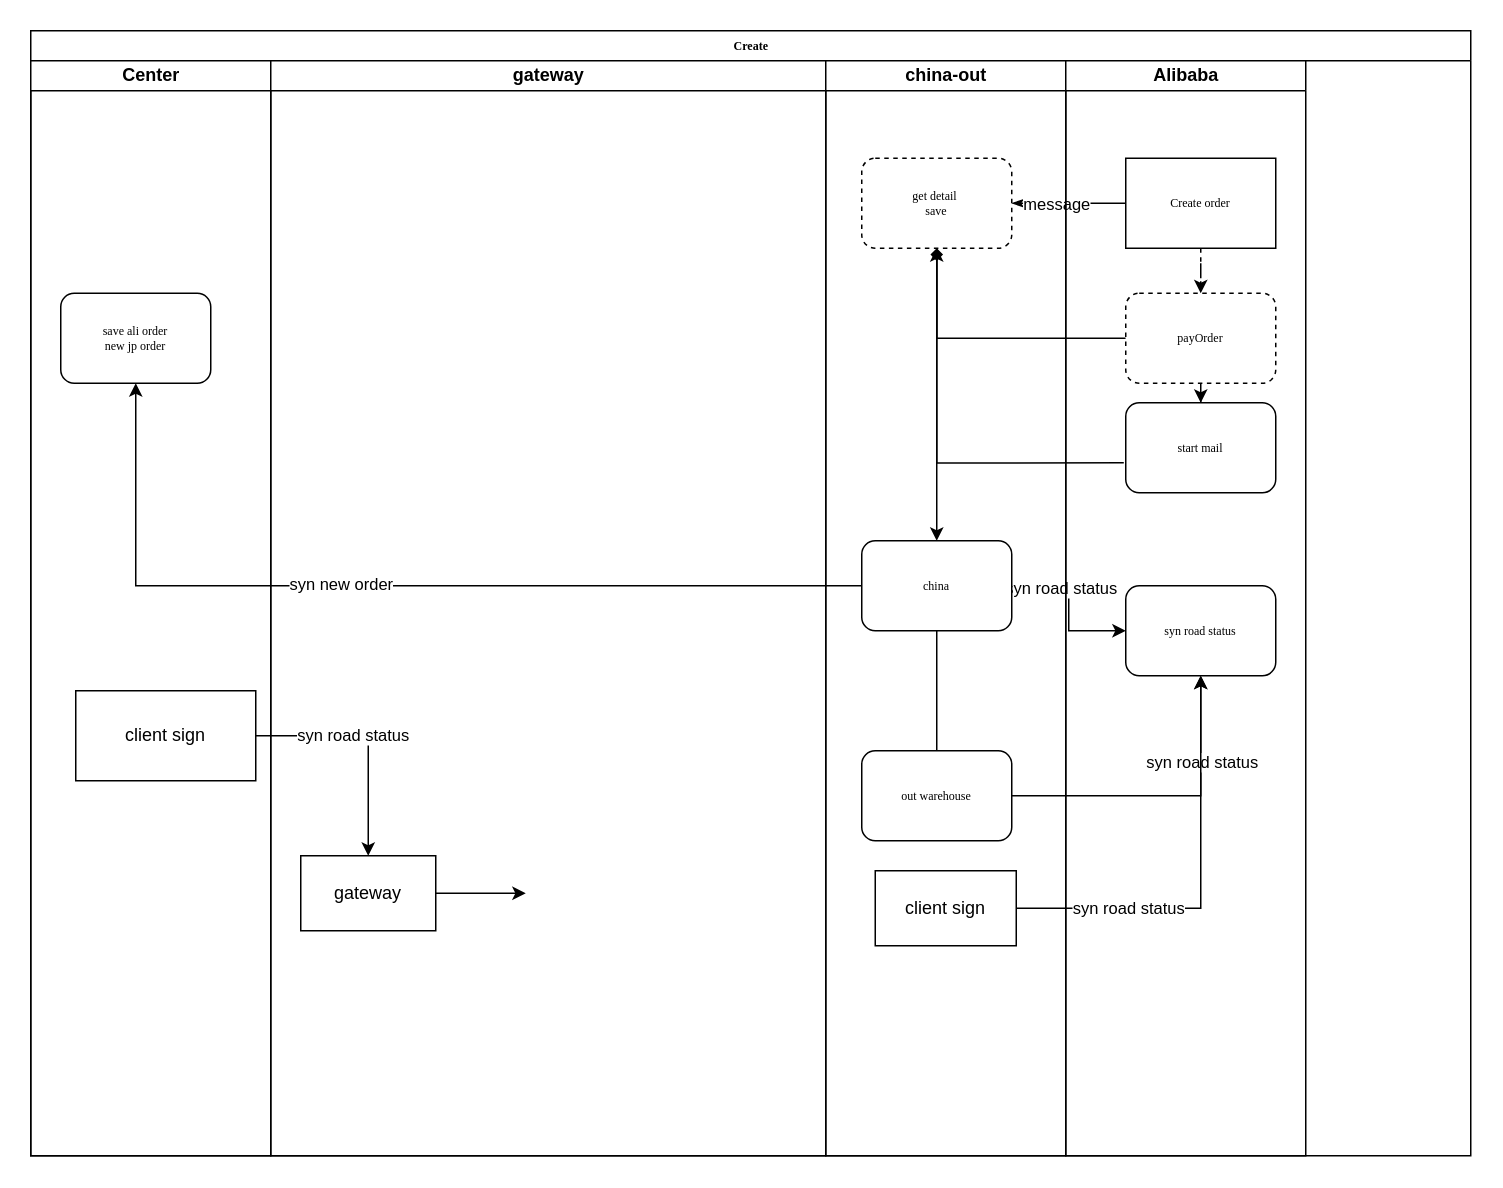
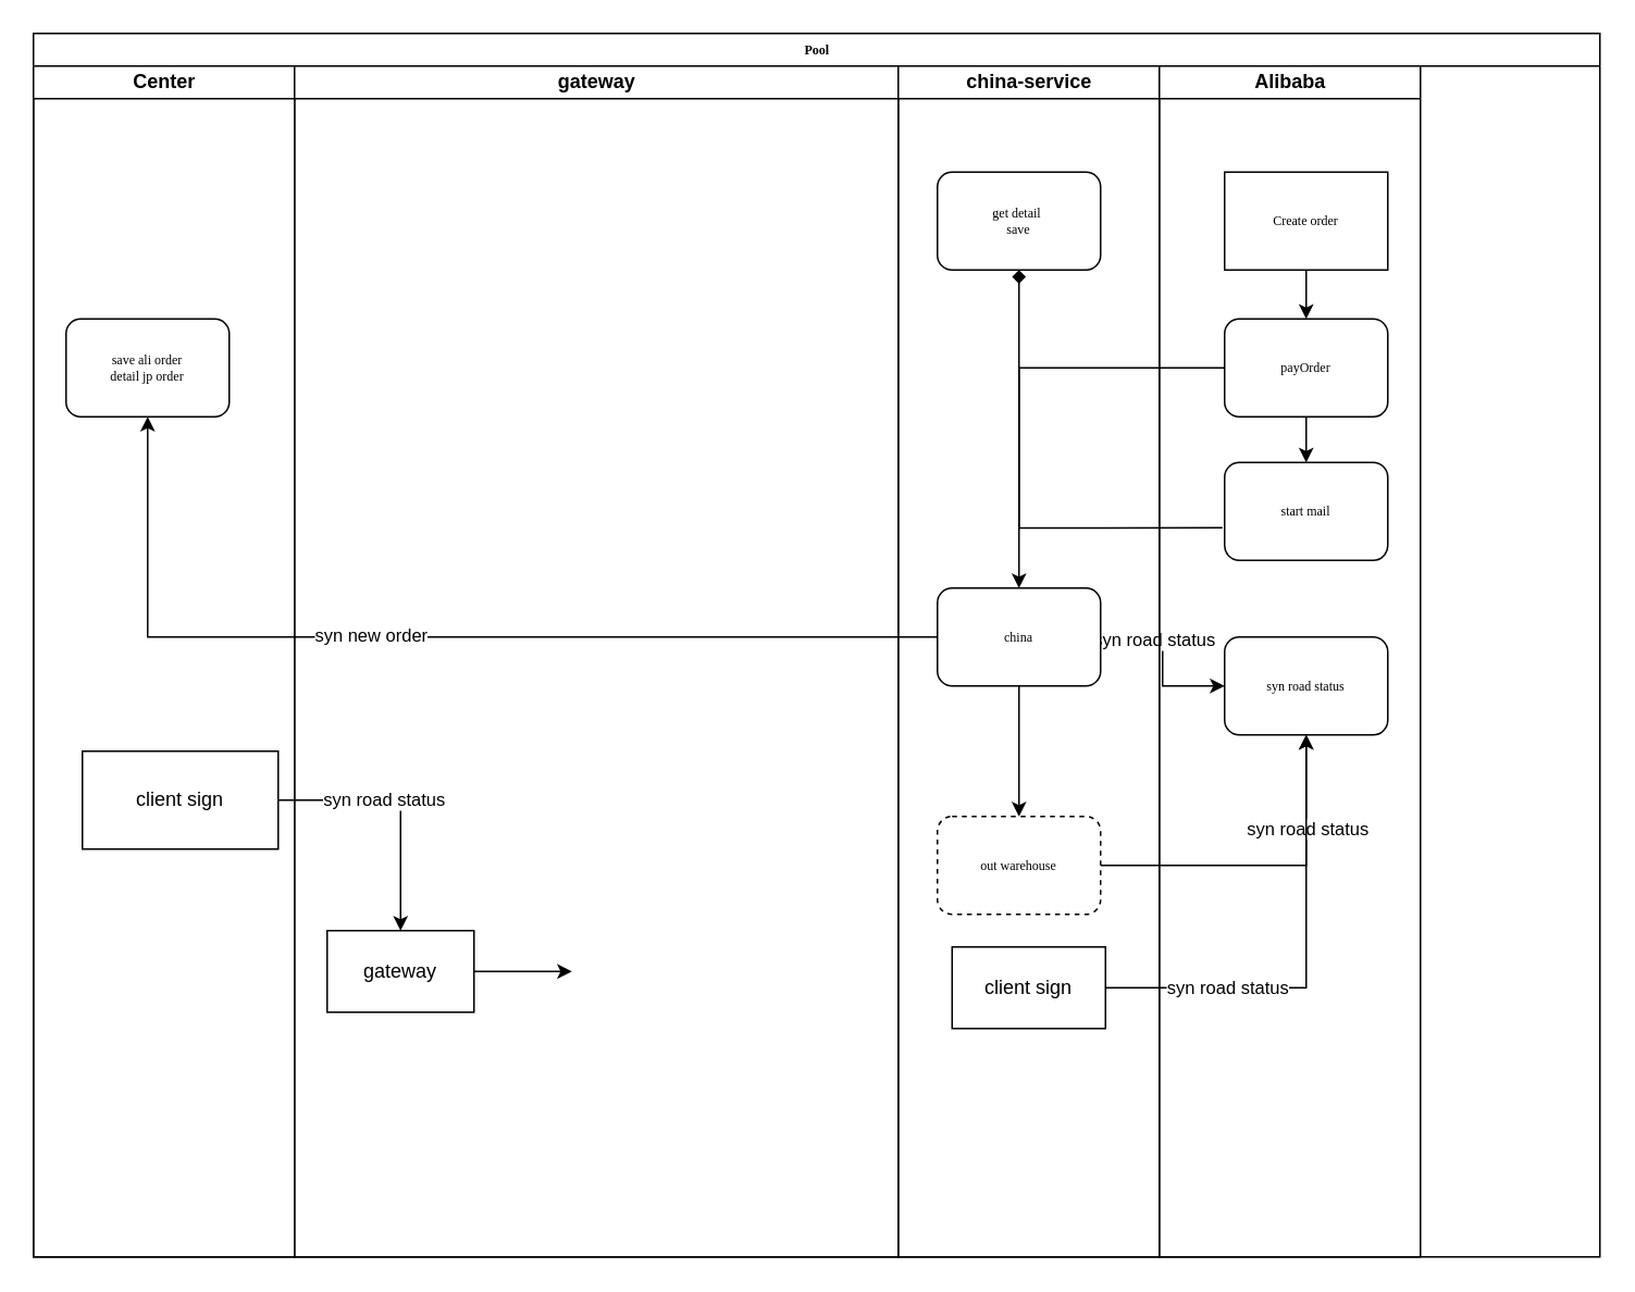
- <mxCell id="2" value="Create" style="swimlane;html=1;childLayout=stackLayout;startSize=20;rounded=0;shadow=0;labelBackgroundColor=none;strokeWidth=1;fontFamily=Verdana;fontSize=8;align=center;" parent="1" vertex="1"><mxGeometry x="20" y="20" width="960" height="750" as="geometry" /></mxCell>
+ <mxCell id="2" value="Pool" style="swimlane;html=1;childLayout=stackLayout;startSize=20;rounded=0;shadow=0;labelBackgroundColor=none;strokeWidth=1;fontFamily=Verdana;fontSize=8;align=center;" parent="1" vertex="1"><mxGeometry x="20" y="20" width="960" height="750" as="geometry" /></mxCell>
- <mxCell id="23" value="china-out" style="swimlane;html=1;startSize=20;" parent="2" vertex="1"><mxGeometry x="530" y="20" width="160" height="730" as="geometry" /></mxCell>
+ <mxCell id="23" value="china-service" style="swimlane;html=1;startSize=20;" parent="2" vertex="1"><mxGeometry x="530" y="20" width="160" height="730" as="geometry" /></mxCell>
- <mxCell id="25" value="get detail&amp;nbsp;&lt;br&gt;save" style="rounded=1;whiteSpace=wrap;html=1;shadow=0;labelBackgroundColor=none;strokeWidth=1;fontFamily=Verdana;fontSize=8;align=center;dashed=1;" parent="23" vertex="1"><mxGeometry x="24" y="65" width="100" height="60" as="geometry" /></mxCell>
+ <mxCell id="25" value="get detail&amp;nbsp;&lt;br&gt;save" style="rounded=1;whiteSpace=wrap;html=1;shadow=0;labelBackgroundColor=none;strokeWidth=1;fontFamily=Verdana;fontSize=8;align=center;" parent="23" vertex="1"><mxGeometry x="24" y="65" width="100" height="60" as="geometry" /></mxCell>
- <mxCell id="6" style="edgeStyle=orthogonalEdgeStyle;rounded=1;html=1;labelBackgroundColor=none;startArrow=none;startFill=0;startSize=5;endArrow=classicThin;endFill=1;endSize=5;jettySize=auto;orthogonalLoop=1;strokeWidth=1;fontFamily=Verdana;fontSize=8" parent="2" source="33" target="25" edge="1"><mxGeometry relative="1" as="geometry" /></mxCell>
- <mxCell id="7" value="message" style="edgeLabel;html=1;align=center;verticalAlign=middle;resizable=0;points=[];" vertex="1" connectable="0" parent="6"><mxGeometry x="0.242" relative="1" as="geometry"><mxPoint as="offset" /></mxGeometry></mxCell>
- <mxCell id="24" value="" style="edgeStyle=orthogonalEdgeStyle;rounded=0;orthogonalLoop=1;jettySize=auto;html=1;" edge="1" parent="23" source="25" target="27"><mxGeometry relative="1" as="geometry" /></mxCell>
- <mxCell id="32" value="" style="edgeStyle=orthogonalEdgeStyle;rounded=0;orthogonalLoop=1;jettySize=auto;html=1;dashed=1;" edge="1" parent="30" source="33" target="35"><mxGeometry relative="1" as="geometry" /></mxCell>
+ <mxCell id="32" value="" style="edgeStyle=orthogonalEdgeStyle;rounded=0;orthogonalLoop=1;jettySize=auto;html=1;" edge="1" parent="30" source="33" target="35"><mxGeometry relative="1" as="geometry" /></mxCell>
- <mxCell id="4" value="save ali order&lt;br&gt;new jp order" style="rounded=1;whiteSpace=wrap;html=1;shadow=0;labelBackgroundColor=none;strokeWidth=1;fontFamily=Verdana;fontSize=8;align=center;" parent="3" vertex="1"><mxGeometry x="20" y="155" width="100" height="60" as="geometry" /></mxCell>
+ <mxCell id="4" value="save ali order&lt;br&gt;detail jp order" style="rounded=1;whiteSpace=wrap;html=1;shadow=0;labelBackgroundColor=none;strokeWidth=1;fontFamily=Verdana;fontSize=8;align=center;" parent="3" vertex="1"><mxGeometry x="20" y="155" width="100" height="60" as="geometry" /></mxCell>
- <mxCell id="8" style="edgeStyle=orthogonalEdgeStyle;rounded=0;orthogonalLoop=1;jettySize=auto;html=1;" edge="1" parent="2" source="35" target="25"><mxGeometry relative="1" as="geometry" /></mxCell>
+ <mxCell id="8" style="edgeStyle=orthogonalEdgeStyle;rounded=0;orthogonalLoop=1;jettySize=auto;html=1;" edge="1" parent="2" source="35" target="27"><mxGeometry relative="1" as="geometry" /></mxCell>
- <mxCell id="35" value="payOrder" style="rounded=1;whiteSpace=wrap;html=1;shadow=0;labelBackgroundColor=none;strokeWidth=1;fontFamily=Verdana;fontSize=8;align=center;dashed=1;" vertex="1" parent="30"><mxGeometry x="40" y="155" width="100" height="60" as="geometry" /></mxCell>
+ <mxCell id="35" value="payOrder" style="rounded=1;whiteSpace=wrap;html=1;shadow=0;labelBackgroundColor=none;strokeWidth=1;fontFamily=Verdana;fontSize=8;align=center;" vertex="1" parent="30"><mxGeometry x="40" y="155" width="100" height="60" as="geometry" /></mxCell>
- <mxCell id="36" value="start mail" style="rounded=1;whiteSpace=wrap;html=1;shadow=0;labelBackgroundColor=none;strokeWidth=1;fontFamily=Verdana;fontSize=8;align=center;" vertex="1" parent="30"><mxGeometry x="40" y="228" width="100" height="60" as="geometry" /></mxCell>
+ <mxCell id="36" value="start mail" style="rounded=1;whiteSpace=wrap;html=1;shadow=0;labelBackgroundColor=none;strokeWidth=1;fontFamily=Verdana;fontSize=8;align=center;" vertex="1" parent="30"><mxGeometry x="40" y="243" width="100" height="60" as="geometry" /></mxCell>
- <mxCell id="26" value="" style="edgeStyle=orthogonalEdgeStyle;rounded=0;orthogonalLoop=1;jettySize=auto;html=1;endArrow=none;" edge="1" parent="23" source="27" target="28"><mxGeometry relative="1" as="geometry" /></mxCell>
+ <mxCell id="26" value="" style="edgeStyle=orthogonalEdgeStyle;rounded=0;orthogonalLoop=1;jettySize=auto;html=1;" edge="1" parent="23" source="27" target="28"><mxGeometry relative="1" as="geometry" /></mxCell>
- <mxCell id="28" value="out warehouse" style="rounded=1;whiteSpace=wrap;html=1;shadow=0;labelBackgroundColor=none;strokeWidth=1;fontFamily=Verdana;fontSize=8;align=center;" vertex="1" parent="23"><mxGeometry x="24" y="460" width="100" height="60" as="geometry" /></mxCell>
+ <mxCell id="28" value="out warehouse" style="rounded=1;whiteSpace=wrap;html=1;shadow=0;labelBackgroundColor=none;strokeWidth=1;fontFamily=Verdana;fontSize=8;align=center;dashed=1;" vertex="1" parent="23"><mxGeometry x="24" y="460" width="100" height="60" as="geometry" /></mxCell>
